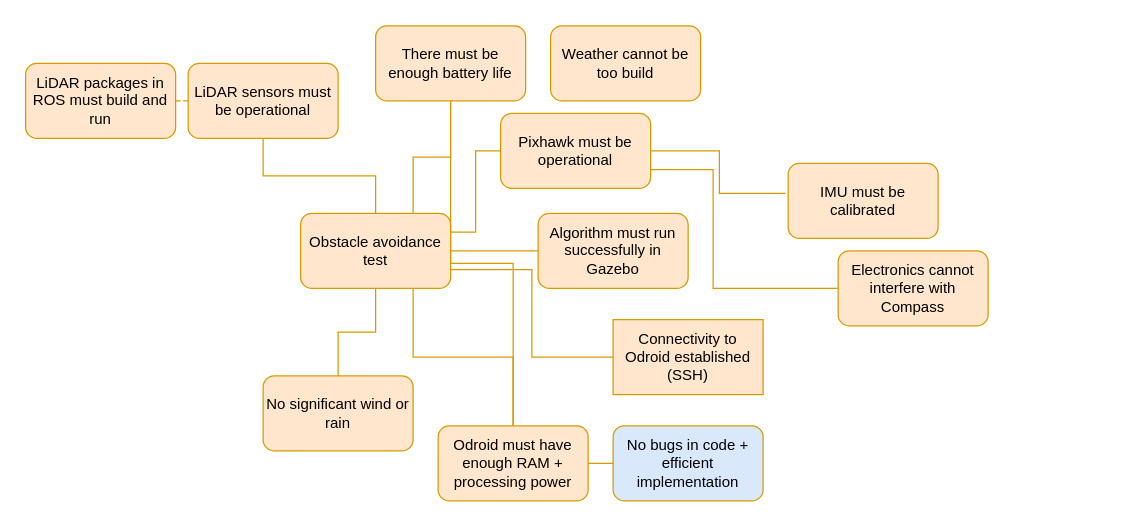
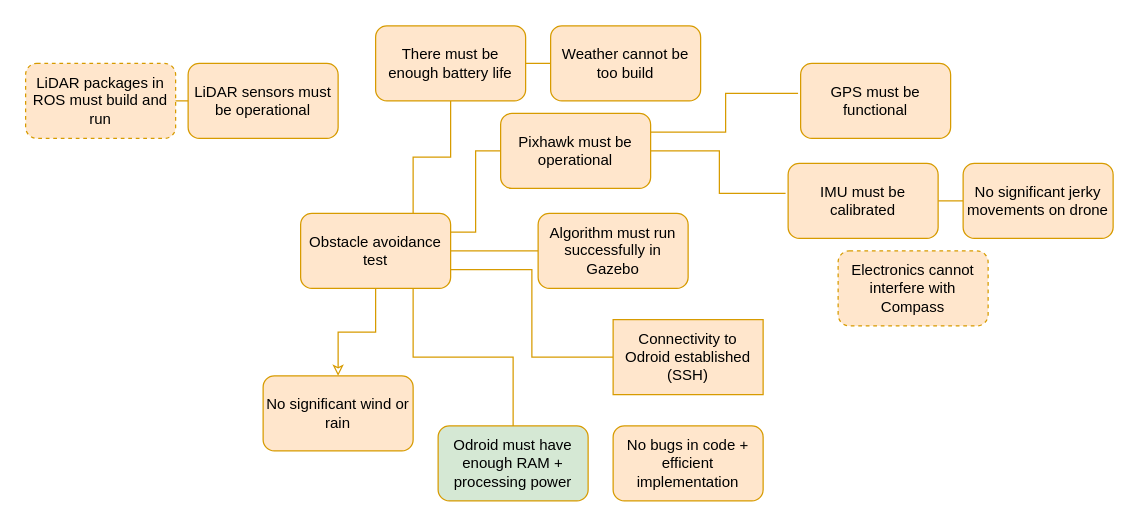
- <mxCell id="30" value="LiDAR packages in ROS must build and run" parent="1" style="rounded=1;whiteSpace=wrap;html=1;fillColor=#ffe6cc;strokeColor=#d79b00;" vertex="1"><mxGeometry as="geometry" x="20" y="50" width="120" height="60" /></mxCell>
+ <mxCell id="30" value="LiDAR packages in ROS must build and run" parent="1" style="rounded=1;whiteSpace=wrap;html=1;fillColor=#ffe6cc;strokeColor=#d79b00;dashed=1;" vertex="1"><mxGeometry as="geometry" x="20" y="50" width="120" height="60" /></mxCell>
- <mxCell id="28" parent="1" style="edgeStyle=orthogonalEdgeStyle;rounded=0;orthogonalLoop=1;jettySize=auto;html=1;exitX=0;exitY=0.5;exitDx=0;exitDy=0;endArrow=none;endFill=0;fillColor=#ffe6cc;strokeColor=#d79b00;dashed=1;" edge="1" target="30" source="29"><mxGeometry as="geometry" relative="1"><mxPoint as="targetPoint" x="130" y="80" /></mxGeometry></mxCell>
+ <mxCell id="28" parent="1" style="edgeStyle=orthogonalEdgeStyle;rounded=0;orthogonalLoop=1;jettySize=auto;html=1;exitX=0;exitY=0.5;exitDx=0;exitDy=0;endArrow=none;endFill=0;fillColor=#ffe6cc;strokeColor=#d79b00;" edge="1" target="30" source="29"><mxGeometry as="geometry" relative="1"><mxPoint as="targetPoint" x="130" y="80" /></mxGeometry></mxCell>
+ <mxCell id="15" value="GPS must be functional&lt;br&gt;" parent="1" style="rounded=1;whiteSpace=wrap;html=1;fillColor=#ffe6cc;strokeColor=#d79b00;" vertex="1"><mxGeometry as="geometry" x="640" y="50" width="120" height="60" /></mxCell>
+ <mxCell id="12" parent="1" style="edgeStyle=orthogonalEdgeStyle;rounded=0;orthogonalLoop=1;jettySize=auto;html=1;exitX=1;exitY=0.25;exitDx=0;exitDy=0;entryX=-0.017;entryY=0.4;entryDx=0;entryDy=0;entryPerimeter=0;endArrow=none;endFill=0;fillColor=#ffe6cc;strokeColor=#d79b00;" edge="1" target="15" source="13"><mxGeometry as="geometry" relative="1" /></mxCell>
- <mxCell id="9" parent="1" style="edgeStyle=orthogonalEdgeStyle;rounded=0;orthogonalLoop=1;jettySize=auto;html=1;endArrow=none;endFill=0;fillColor=#ffe6cc;strokeColor=#d79b00;" edge="1" target="29" source="10"><mxGeometry as="geometry" relative="1"><mxPoint as="targetPoint" x="260" y="130" /></mxGeometry></mxCell>
+ <mxCell id="17" parent="1" style="edgeStyle=orthogonalEdgeStyle;rounded=0;orthogonalLoop=1;jettySize=auto;html=1;exitX=1;exitY=0.5;exitDx=0;exitDy=0;endArrow=none;endFill=0;entryX=0;entryY=0.5;entryDx=0;entryDy=0;fillColor=#ffe6cc;strokeColor=#d79b00;" edge="1" target="20" source="18"><mxGeometry as="geometry" relative="1"><mxPoint as="targetPoint" x="720" y="160" /></mxGeometry></mxCell>
+ <mxCell id="20" value="No significant jerky movements on drone&lt;br&gt;" parent="1" style="rounded=1;whiteSpace=wrap;html=1;fillColor=#ffe6cc;strokeColor=#d79b00;" vertex="1"><mxGeometry as="geometry" x="770" y="130" width="120" height="60" /></mxCell>
- <mxCell id="2" parent="1" style="edgeStyle=orthogonalEdgeStyle;rounded=0;orthogonalLoop=1;jettySize=auto;html=1;exitX=1;exitY=0.75;exitDx=0;exitDy=0;endArrow=none;endFill=0;entryX=0;entryY=0.5;entryDx=0;entryDy=0;fillColor=#ffe6cc;strokeColor=#d79b00;" edge="1" target="19" source="13"><mxGeometry as="geometry" relative="1"><mxPoint as="targetPoint" x="560" y="220" /><Array as="points"><mxPoint x="570" y="135" /><mxPoint x="570" y="230" /></Array></mxGeometry></mxCell>
- <mxCell id="24" parent="1" style="edgeStyle=orthogonalEdgeStyle;rounded=0;orthogonalLoop=1;jettySize=auto;html=1;endArrow=none;endFill=0;fillColor=#ffe6cc;strokeColor=#d79b00;" edge="1" target="22" source="25"><mxGeometry as="geometry" relative="1"><mxPoint as="targetPoint" x="450" y="50" /></mxGeometry></mxCell>
+ <mxCell id="24" parent="1" style="edgeStyle=orthogonalEdgeStyle;rounded=0;orthogonalLoop=1;jettySize=auto;html=1;endArrow=none;endFill=0;fillColor=#ffe6cc;strokeColor=#d79b00;" edge="1" target="27" source="25"><mxGeometry as="geometry" relative="1"><mxPoint as="targetPoint" x="450" y="50" /></mxGeometry></mxCell>
- <mxCell id="19" value="Electronics cannot interfere with Compass&lt;br&gt;" parent="1" style="rounded=1;whiteSpace=wrap;html=1;fillColor=#ffe6cc;strokeColor=#d79b00;" vertex="1"><mxGeometry as="geometry" x="670" y="200" width="120" height="60" /></mxCell>
+ <mxCell id="19" value="Electronics cannot interfere with Compass&lt;br&gt;" parent="1" style="rounded=1;whiteSpace=wrap;html=1;fillColor=#ffe6cc;strokeColor=#d79b00;dashed=1;" vertex="1"><mxGeometry as="geometry" x="670" y="200" width="120" height="60" /></mxCell>
- <mxCell id="8" parent="1" style="edgeStyle=orthogonalEdgeStyle;rounded=0;orthogonalLoop=1;jettySize=auto;html=1;endArrow=none;endFill=0;entryX=0.5;entryY=0;entryDx=0;entryDy=0;fillColor=#ffe6cc;strokeColor=#d79b00;" edge="1" target="26" source="10"><mxGeometry as="geometry" relative="1"><mxPoint as="targetPoint" x="300" y="270" /></mxGeometry></mxCell>
+ <mxCell id="8" parent="1" style="edgeStyle=orthogonalEdgeStyle;rounded=0;orthogonalLoop=1;jettySize=auto;html=1;endArrow=classic;endFill=0;entryX=0.5;entryY=0;entryDx=0;entryDy=0;fillColor=#ffe6cc;strokeColor=#d79b00;" edge="1" target="26" source="10"><mxGeometry as="geometry" relative="1"><mxPoint as="targetPoint" x="300" y="270" /></mxGeometry></mxCell>
- <mxCell id="22" value="Odroid must have enough RAM + processing power" parent="1" style="rounded=1;whiteSpace=wrap;html=1;fillColor=#ffe6cc;strokeColor=#d79b00;" vertex="1"><mxGeometry as="geometry" x="350" y="340" width="120" height="60" /></mxCell>
+ <mxCell id="22" value="Odroid must have enough RAM + processing power" parent="1" style="rounded=1;whiteSpace=wrap;html=1;fillColor=#d5e8d4;strokeColor=#d79b00;" vertex="1"><mxGeometry as="geometry" x="350" y="340" width="120" height="60" /></mxCell>
- <mxCell id="21" parent="1" style="edgeStyle=orthogonalEdgeStyle;rounded=0;orthogonalLoop=1;jettySize=auto;html=1;endArrow=none;endFill=0;fillColor=#ffe6cc;strokeColor=#d79b00;" edge="1" target="23" source="22"><mxGeometry as="geometry" relative="1"><mxPoint as="targetPoint" x="480" y="370" /></mxGeometry></mxCell>
- <mxCell id="23" value="No bugs in code + efficient implementation" parent="1" style="rounded=1;whiteSpace=wrap;html=1;fillColor=#dae8fc;strokeColor=#d79b00;" vertex="1"><mxGeometry as="geometry" x="490" y="340" width="120" height="60" /></mxCell>
+ <mxCell id="23" value="No bugs in code + efficient implementation" parent="1" style="rounded=1;whiteSpace=wrap;html=1;fillColor=#ffe6cc;strokeColor=#d79b00;" vertex="1"><mxGeometry as="geometry" x="490" y="340" width="120" height="60" /></mxCell>
